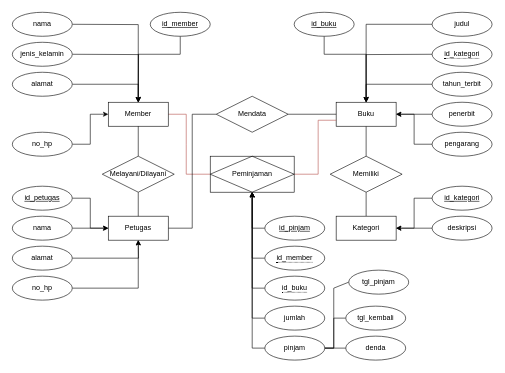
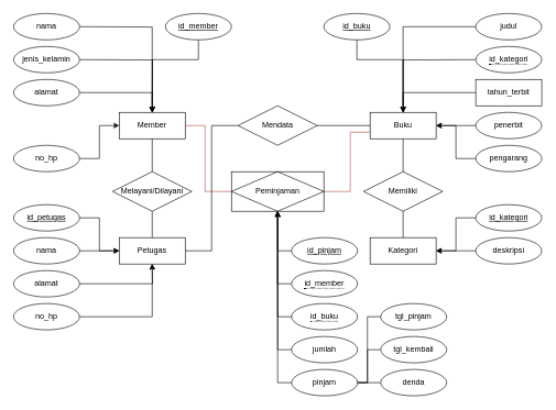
- <mxCell id="26" value="tahun_terbit" style="ellipse;whiteSpace=wrap;html=1;align=center;" parent="1" vertex="1"><mxGeometry x="720" y="120" width="100" height="40" as="geometry" /></mxCell>
+ <mxCell id="26" value="tahun_terbit" style="whiteSpace=wrap;html=1;align=center;rounded=0;" parent="1" vertex="1"><mxGeometry x="720" y="120" width="100" height="40" as="geometry" /></mxCell>
- <mxCell id="65" value="tgl_pinjam" style="ellipse;whiteSpace=wrap;html=1;align=center;" parent="1" vertex="1"><mxGeometry x="581" y="450" width="100" height="40" as="geometry" /></mxCell>
+ <mxCell id="65" value="tgl_pinjam" style="ellipse;whiteSpace=wrap;html=1;align=center;" parent="1" vertex="1"><mxGeometry x="576" y="460" width="100" height="40" as="geometry" /></mxCell>
